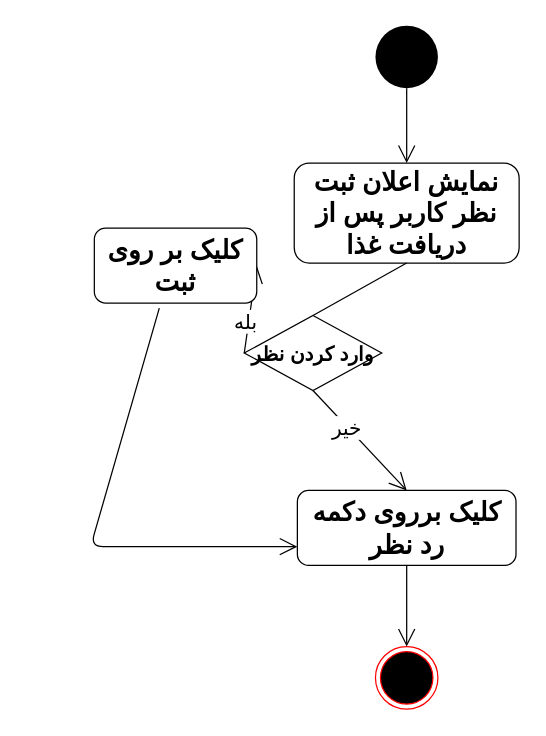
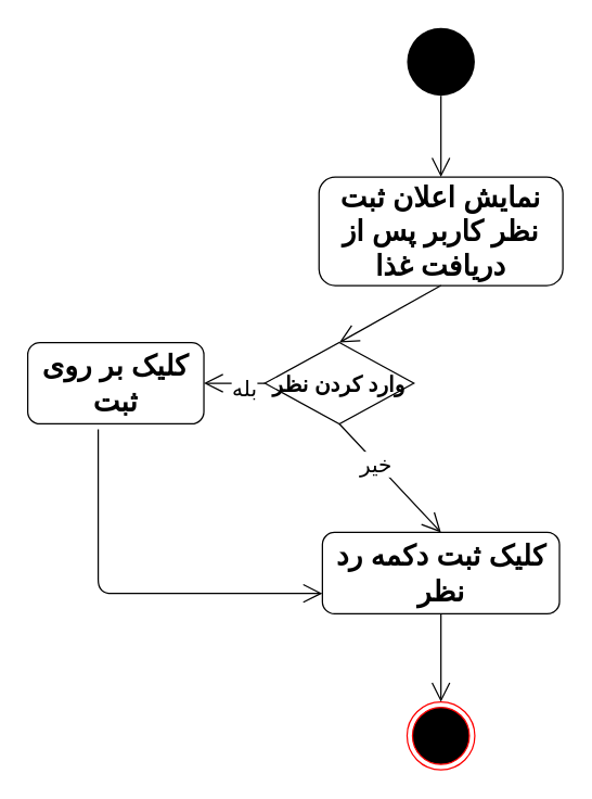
- <mxCell id="14" value="کلیک بر روی ثبت" style="shape=rect;html=1;rounded=1;whiteSpace=wrap;align=center;fontSize=21;fontStyle=1" vertex="1" parent="1"><mxGeometry x="75" y="182" width="130" height="60" as="geometry" /></mxCell>
+ <mxCell id="14" value="کلیک بر روی ثبت" style="shape=rect;html=1;rounded=1;whiteSpace=wrap;align=center;fontSize=21;fontStyle=1" vertex="1" parent="1"><mxGeometry x="20" y="252" width="130" height="60" as="geometry" /></mxCell>
- <mxCell id="5" value="" style="endArrow=none;endFill=1;endSize=12;html=1;fontSize=21;exitX=0.5;exitY=1;exitDx=0;exitDy=0;entryX=0.5;entryY=0;entryDx=0;entryDy=0;" edge="1" parent="1" source="3" target="11"><mxGeometry width="160" relative="1" as="geometry"><mxPoint x="324.5" y="220" as="sourcePoint" /><mxPoint x="325" y="272" as="targetPoint" /></mxGeometry></mxCell>
+ <mxCell id="5" value="" style="endArrow=open;endFill=1;endSize=12;html=1;fontSize=21;exitX=0.5;exitY=1;exitDx=0;exitDy=0;entryX=0.5;entryY=0;entryDx=0;entryDy=0;" edge="1" parent="1" source="3" target="11"><mxGeometry width="160" relative="1" as="geometry"><mxPoint x="324.5" y="220" as="sourcePoint" /><mxPoint x="325" y="272" as="targetPoint" /></mxGeometry></mxCell>
- <mxCell id="9" value="کلیک برروی دکمه رد نظر" style="shape=rect;html=1;rounded=1;whiteSpace=wrap;align=center;fontSize=21;fontStyle=1" vertex="1" parent="1"><mxGeometry x="237.5" y="392" width="175" height="60" as="geometry" /></mxCell>
+ <mxCell id="9" value="کلیک ثبت دکمه رد نظر" style="shape=rect;html=1;rounded=1;whiteSpace=wrap;align=center;fontSize=21;fontStyle=1" vertex="1" parent="1"><mxGeometry x="237.5" y="392" width="175" height="60" as="geometry" /></mxCell>
